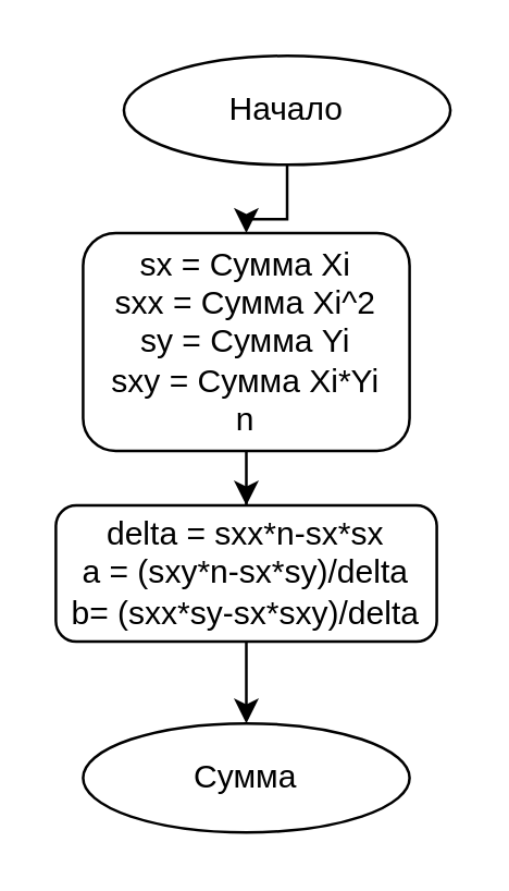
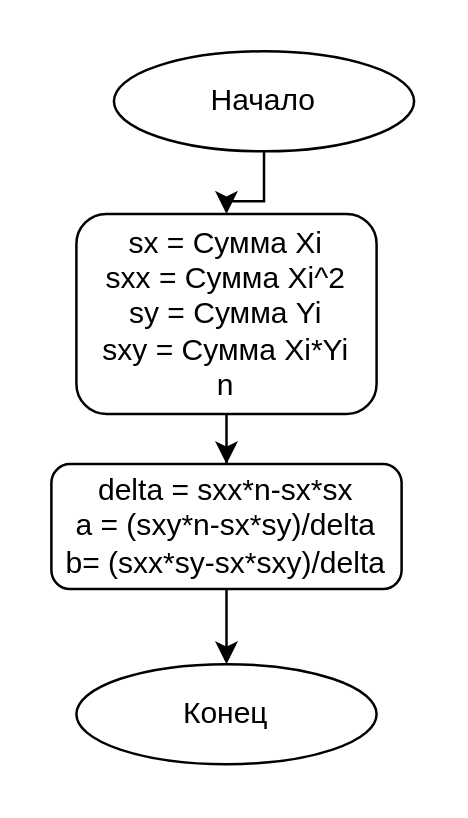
- <mxCell id="8" value="Сумма" style="ellipse;whiteSpace=wrap;html=1;" vertex="1" parent="1"><mxGeometry x="30" y="265" width="120" height="40" as="geometry" /></mxCell>
+ <mxCell id="8" value="Конец" style="ellipse;whiteSpace=wrap;html=1;" vertex="1" parent="1"><mxGeometry x="30" y="265" width="120" height="40" as="geometry" /></mxCell>
